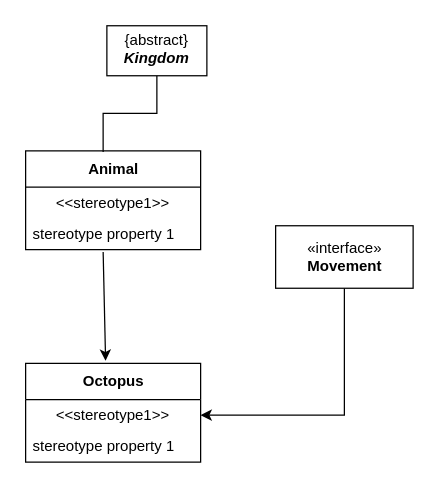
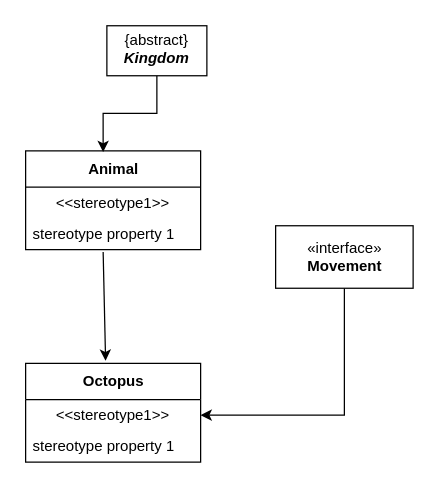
- <mxCell id="11" style="edgeStyle=orthogonalEdgeStyle;rounded=0;orthogonalLoop=1;jettySize=auto;html=1;entryX=0.443;entryY=0.013;entryDx=0;entryDy=0;entryPerimeter=0;endArrow=none;" edge="1" parent="1" source="12" target="5"><mxGeometry relative="1" as="geometry" /></mxCell>
+ <mxCell id="11" style="edgeStyle=orthogonalEdgeStyle;rounded=0;orthogonalLoop=1;jettySize=auto;html=1;entryX=0.443;entryY=0.013;entryDx=0;entryDy=0;entryPerimeter=0;" edge="1" parent="1" source="12" target="5"><mxGeometry relative="1" as="geometry" /></mxCell>
